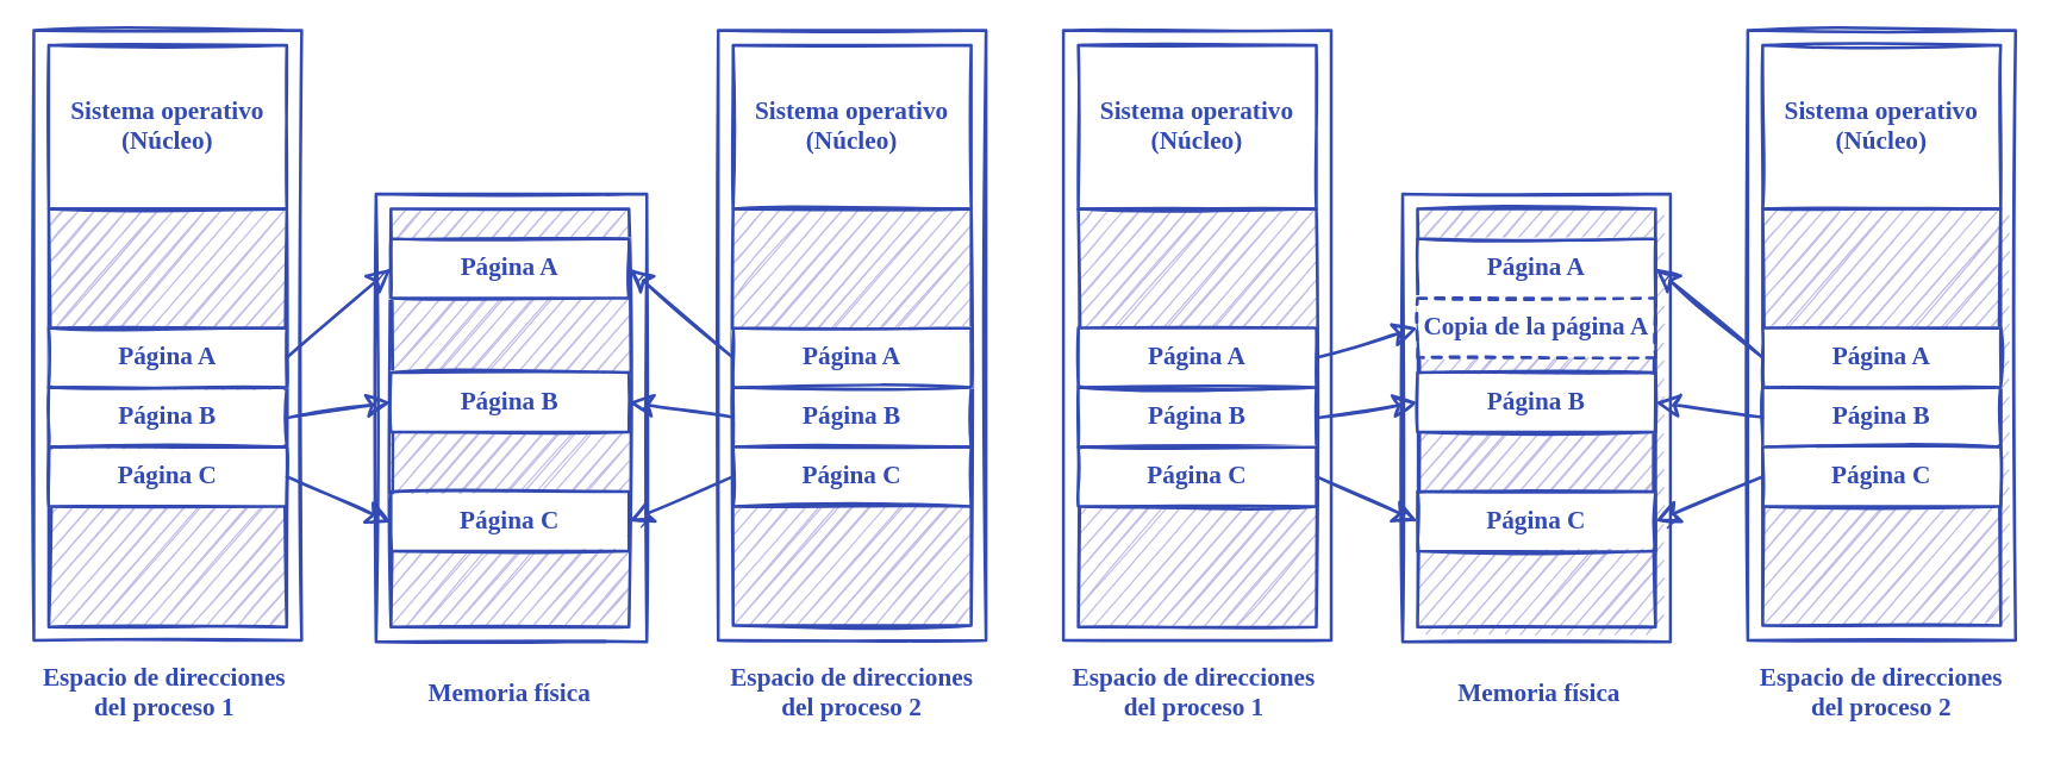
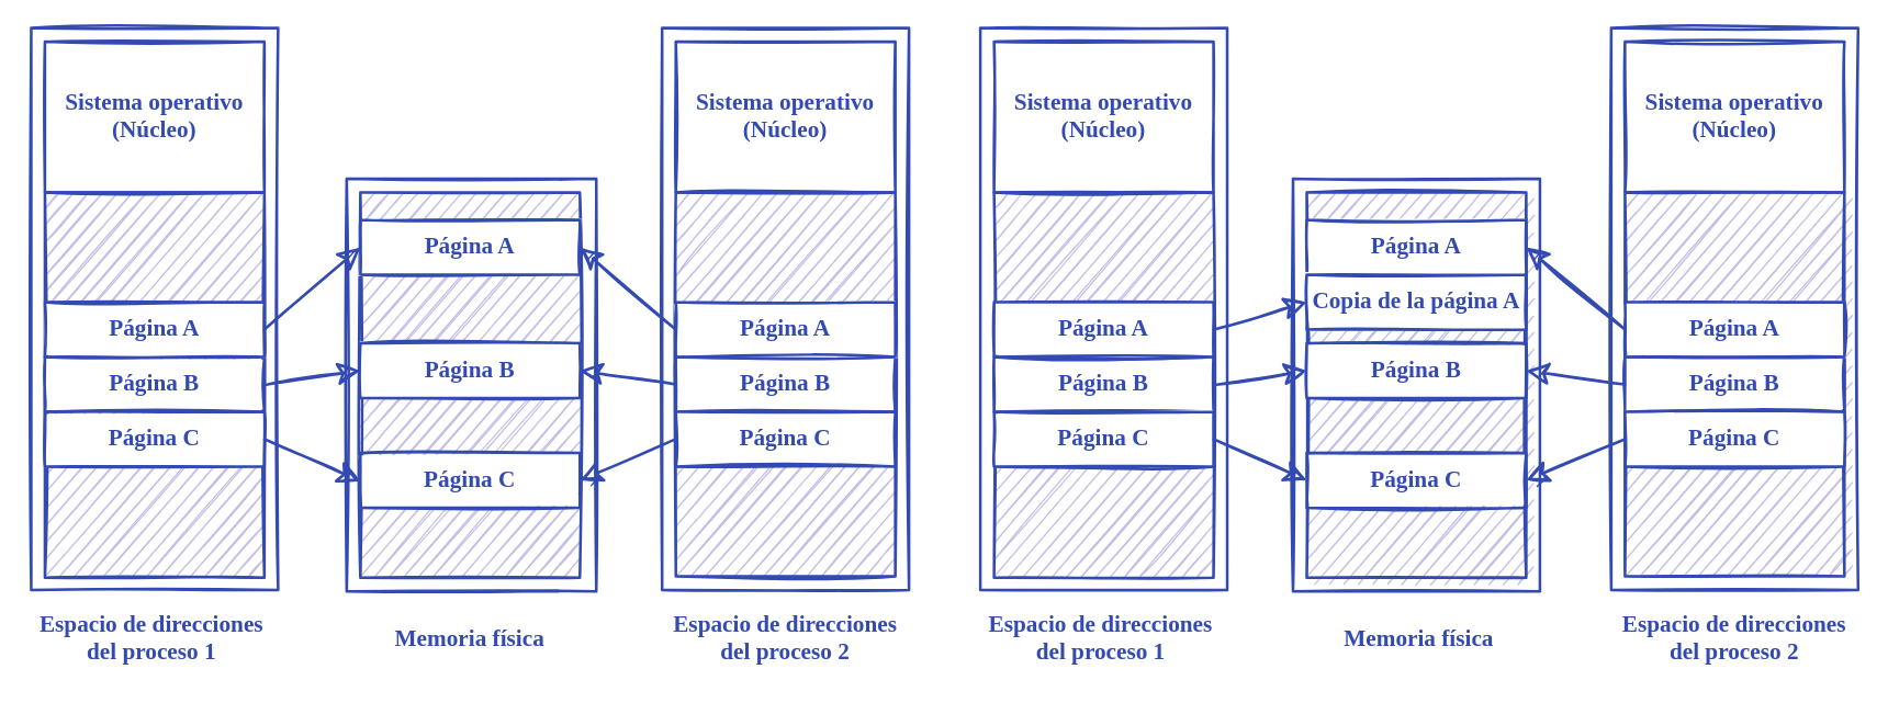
- <mxCell id="54" value="Copia de la página A" style="rounded=0;shadow=0;sketch=1;strokeWidth=2;fontFamily=Ink Free;fontSize=17;spacing=20;strokeColor=#324AB2;fontColor=#324AB2;fontSource=https%3A%2F%2Full-esit-sistemas-operativos.github.io%2Fssoo-apuntes%2Ffonts%2FInkFree.woff;fontStyle=1;spacingBottom=5;dashed=1;" vertex="1" parent="1"><mxGeometry x="952" y="200" width="160" height="40" as="geometry" /></mxCell>
+ <mxCell id="54" value="Copia de la página A" style="rounded=0;shadow=0;sketch=1;strokeWidth=2;fontFamily=Ink Free;fontSize=17;spacing=20;strokeColor=#324AB2;fontColor=#324AB2;fontSource=https%3A%2F%2Full-esit-sistemas-operativos.github.io%2Fssoo-apuntes%2Ffonts%2FInkFree.woff;fontStyle=1;spacingBottom=5;" vertex="1" parent="1"><mxGeometry x="952" y="200" width="160" height="40" as="geometry" /></mxCell>
